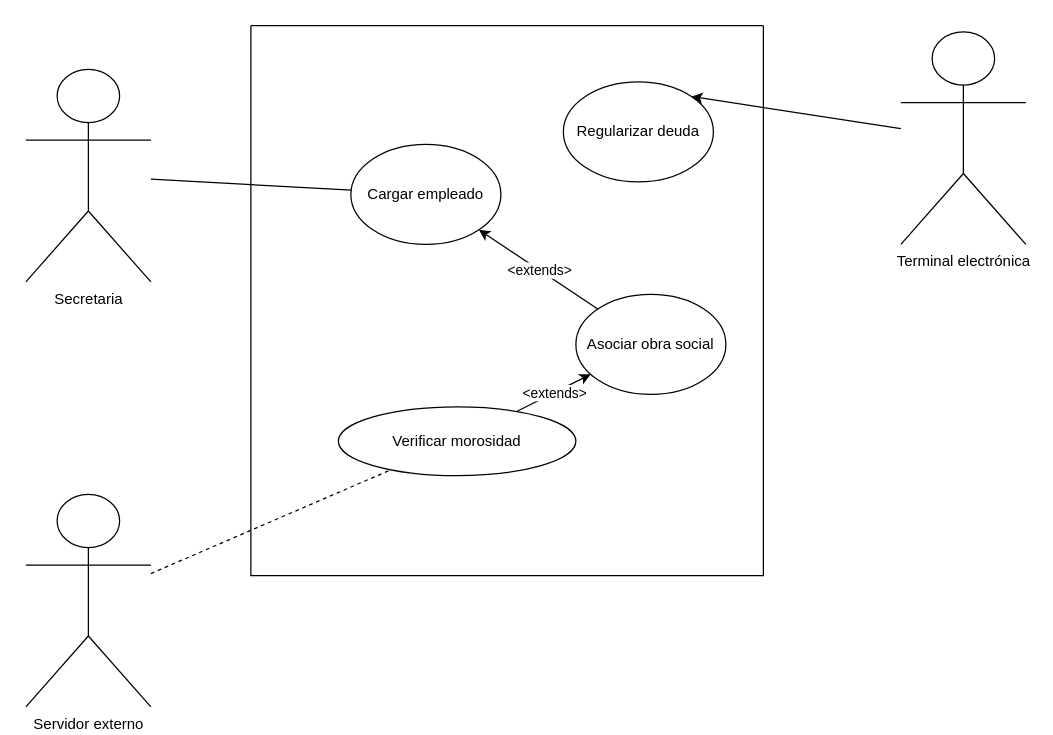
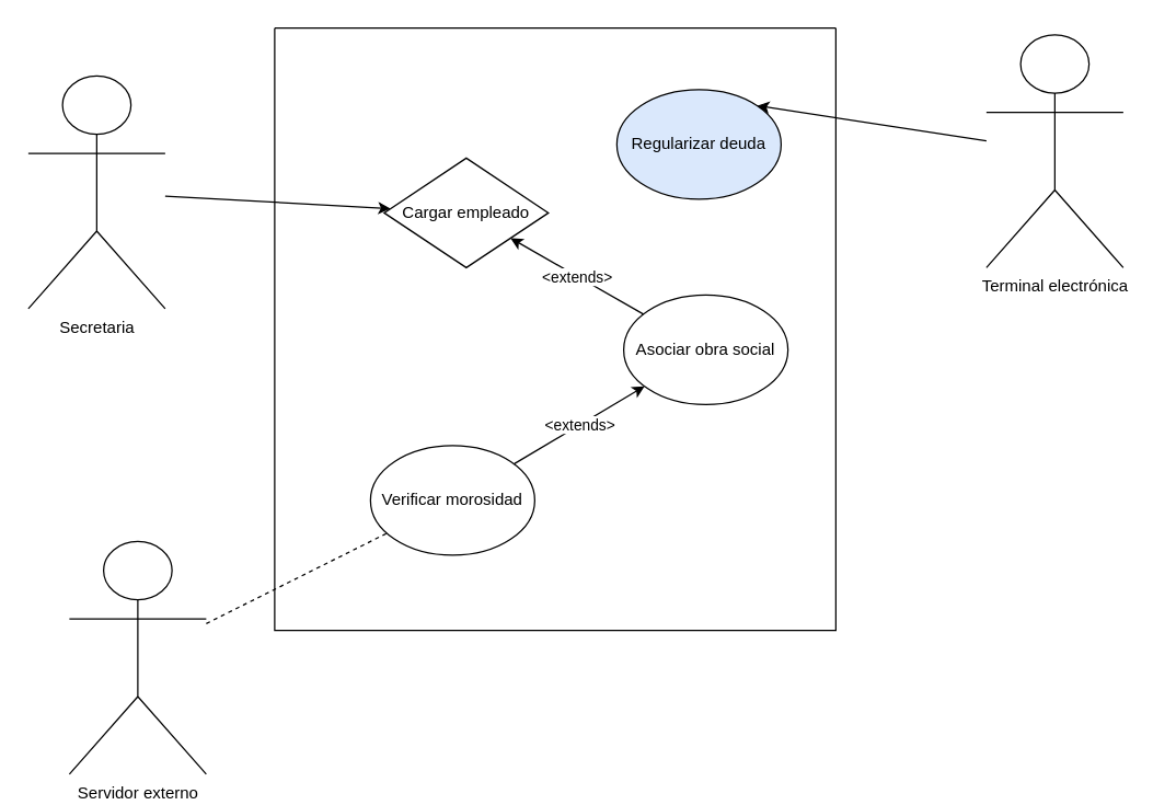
- <mxCell id="3" value="Regularizar deuda" style="ellipse;whiteSpace=wrap;html=1;" vertex="1" parent="2"><mxGeometry x="250" y="45" width="120" height="80" as="geometry" /></mxCell>
+ <mxCell id="3" value="Regularizar deuda" style="ellipse;whiteSpace=wrap;html=1;fillColor=#dae8fc;" vertex="1" parent="2"><mxGeometry x="250" y="45" width="120" height="80" as="geometry" /></mxCell>
- <mxCell id="14" value="" style="endArrow=none;html=1;rounded=0;" edge="1" parent="1" source="11" target="5"><mxGeometry width="50" height="50" relative="1" as="geometry"><mxPoint x="410" y="295" as="sourcePoint" /><mxPoint x="460" y="245" as="targetPoint" /></mxGeometry></mxCell>
+ <mxCell id="14" value="" style="endArrow=classic;html=1;rounded=0;" edge="1" parent="1" source="11" target="5"><mxGeometry width="50" height="50" relative="1" as="geometry"><mxPoint x="410" y="295" as="sourcePoint" /><mxPoint x="460" y="245" as="targetPoint" /></mxGeometry></mxCell>
- <mxCell id="5" value="Cargar empleado" style="ellipse;whiteSpace=wrap;html=1;" vertex="1" parent="2"><mxGeometry x="80" y="95" width="120" height="80" as="geometry" /></mxCell>
+ <mxCell id="5" value="Cargar empleado" style="rhombus;whiteSpace=wrap;html=1;" vertex="1" parent="2"><mxGeometry x="80" y="95" width="120" height="80" as="geometry" /></mxCell>
- <mxCell id="6" value="Asociar obra social" style="ellipse;whiteSpace=wrap;html=1;" vertex="1" parent="2"><mxGeometry x="260" y="215" width="120" height="80" as="geometry" /></mxCell>
+ <mxCell id="6" value="Asociar obra social" style="ellipse;whiteSpace=wrap;html=1;" vertex="1" parent="2"><mxGeometry x="255" y="195" width="120" height="80" as="geometry" /></mxCell>
- <mxCell id="4" value="Verificar morosidad" style="ellipse;whiteSpace=wrap;html=1;" vertex="1" parent="2"><mxGeometry x="70" y="305" width="190" height="55" as="geometry" /></mxCell>
+ <mxCell id="4" value="Verificar morosidad" style="ellipse;whiteSpace=wrap;html=1;" vertex="1" parent="2"><mxGeometry x="70" y="305" width="120" height="80" as="geometry" /></mxCell>
- <mxCell id="13" value="Servidor externo" style="shape=umlActor;verticalLabelPosition=bottom;verticalAlign=top;html=1;outlineConnect=0;" vertex="1" parent="1"><mxGeometry y="395" width="100" height="170" as="geometry" x="20" /></mxCell>
+ <mxCell id="13" value="Servidor externo" style="shape=umlActor;verticalLabelPosition=bottom;verticalAlign=top;html=1;outlineConnect=0;" vertex="1" parent="1"><mxGeometry x="50" y="395" width="100" height="170" as="geometry" /></mxCell>
